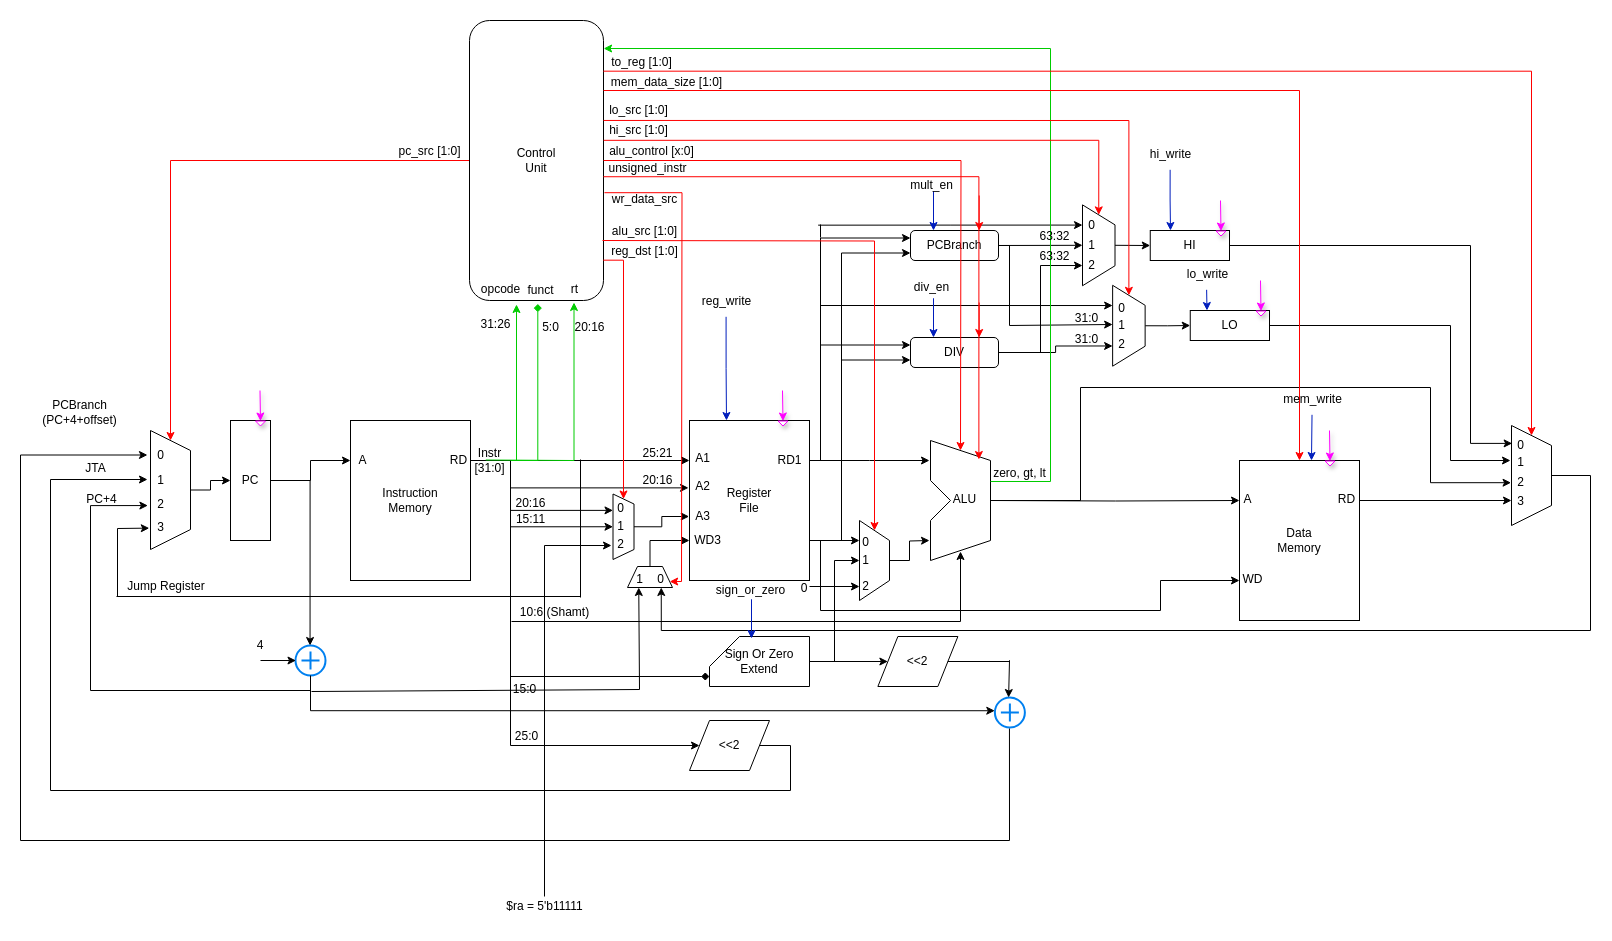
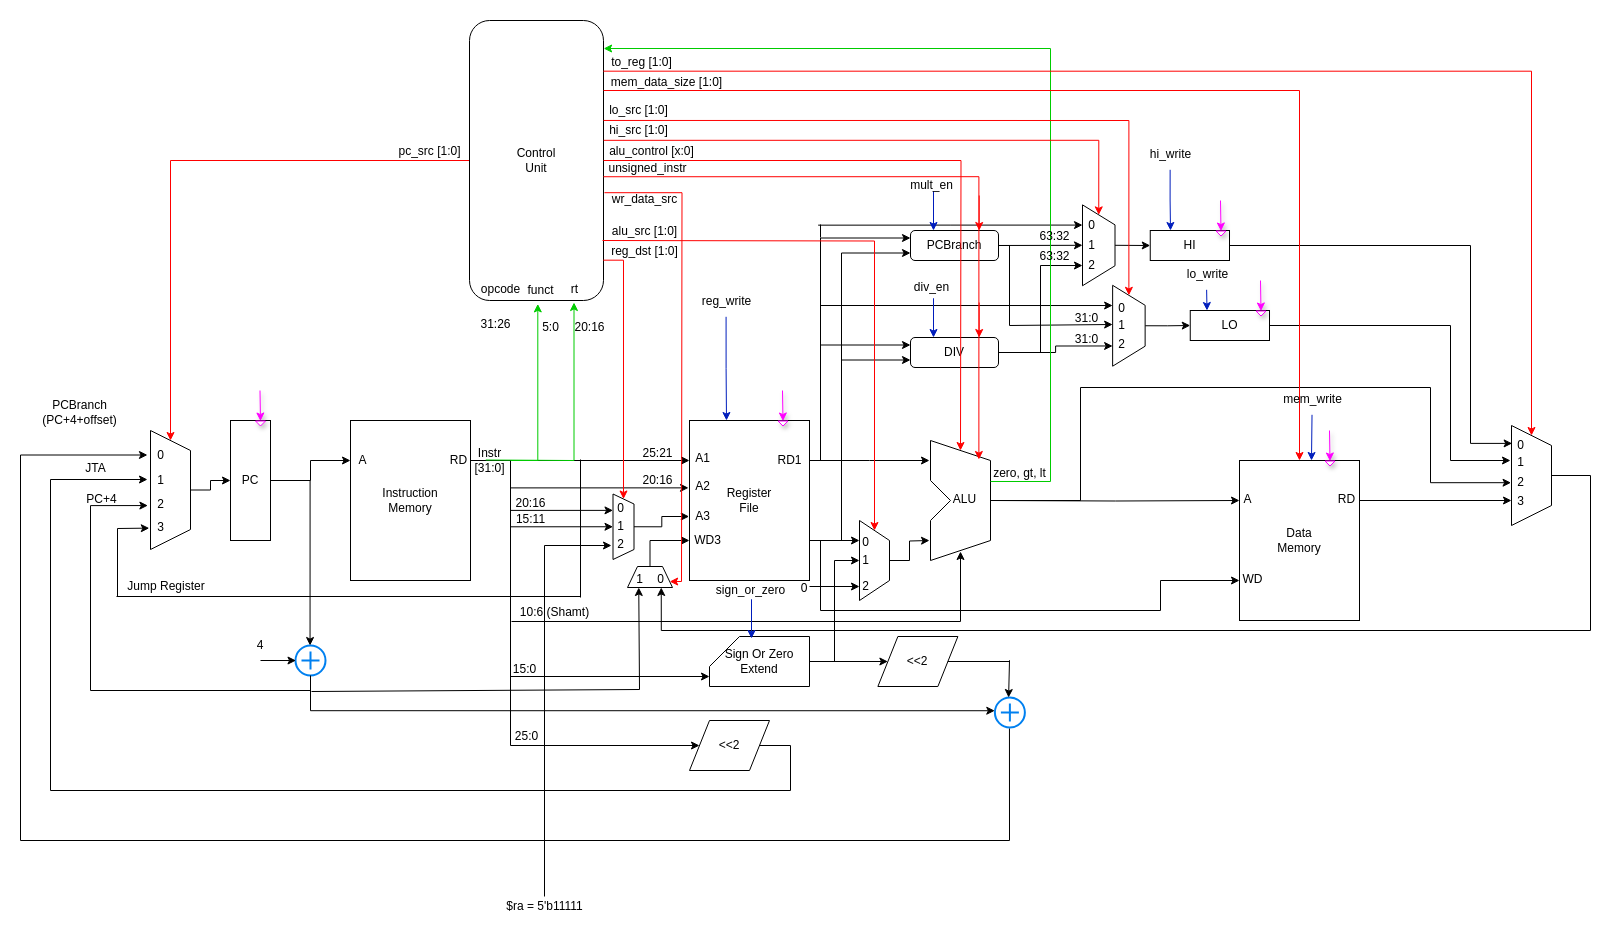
- <mxCell id="3" style="edgeStyle=orthogonalEdgeStyle;rounded=0;orthogonalLoop=1;jettySize=auto;html=1;exitX=1;exitY=0.25;exitDx=0;exitDy=0;entryX=0.446;entryY=0.946;entryDx=0;entryDy=0;strokeColor=#00CC00;entryPerimeter=0;endArrow=diamond;" parent="1" source="5" target="93" edge="1"><mxGeometry relative="1" as="geometry"><Array as="points"><mxPoint x="537" y="460" /></Array></mxGeometry></mxCell>
+ <mxCell id="3" style="edgeStyle=orthogonalEdgeStyle;rounded=0;orthogonalLoop=1;jettySize=auto;html=1;exitX=1;exitY=0.25;exitDx=0;exitDy=0;entryX=0.446;entryY=0.946;entryDx=0;entryDy=0;strokeColor=#00CC00;entryPerimeter=0;" parent="1" source="5" target="93" edge="1"><mxGeometry relative="1" as="geometry"><Array as="points"><mxPoint x="537" y="460" /></Array></mxGeometry></mxCell>
- <mxCell id="4" style="edgeStyle=orthogonalEdgeStyle;rounded=0;orthogonalLoop=1;jettySize=auto;html=1;exitX=1;exitY=0.25;exitDx=0;exitDy=0;strokeColor=#00CC00;" parent="1" source="5" target="92" edge="1"><mxGeometry relative="1" as="geometry"><Array as="points"><mxPoint x="516" y="460" /></Array></mxGeometry></mxCell>
- <mxCell id="57" style="edgeStyle=orthogonalEdgeStyle;rounded=0;orthogonalLoop=1;jettySize=auto;html=1;exitX=1;exitY=0.25;exitDx=0;exitDy=0;entryX=0;entryY=0;entryDx=0;entryDy=40;entryPerimeter=0;endArrow=diamond;" parent="1" source="5" target="56" edge="1"><mxGeometry relative="1" as="geometry"><mxPoint x="480" y="470" as="sourcePoint" /><mxPoint x="570" y="755" as="targetPoint" /><Array as="points"><mxPoint x="510" y="460" /><mxPoint x="510" y="676" /></Array></mxGeometry></mxCell>
+ <mxCell id="57" style="edgeStyle=orthogonalEdgeStyle;rounded=0;orthogonalLoop=1;jettySize=auto;html=1;exitX=1;exitY=0.25;exitDx=0;exitDy=0;entryX=0;entryY=0;entryDx=0;entryDy=40;entryPerimeter=0;" parent="1" source="5" target="56" edge="1"><mxGeometry relative="1" as="geometry"><mxPoint x="480" y="470" as="sourcePoint" /><mxPoint x="570" y="755" as="targetPoint" /><Array as="points"><mxPoint x="510" y="460" /><mxPoint x="510" y="676" /></Array></mxGeometry></mxCell>
- <mxCell id="60" value="15:0" style="text;html=1;align=center;verticalAlign=middle;resizable=0;points=[];autosize=1;strokeColor=none;fillColor=none;" parent="1" vertex="1"><mxGeometry x="499" y="674" width="50" height="30" as="geometry" /></mxCell>
+ <mxCell id="60" value="15:0" style="text;html=1;align=center;verticalAlign=middle;resizable=0;points=[];autosize=1;strokeColor=none;fillColor=none;" parent="1" vertex="1"><mxGeometry x="499" y="654" width="50" height="30" as="geometry" /></mxCell>
